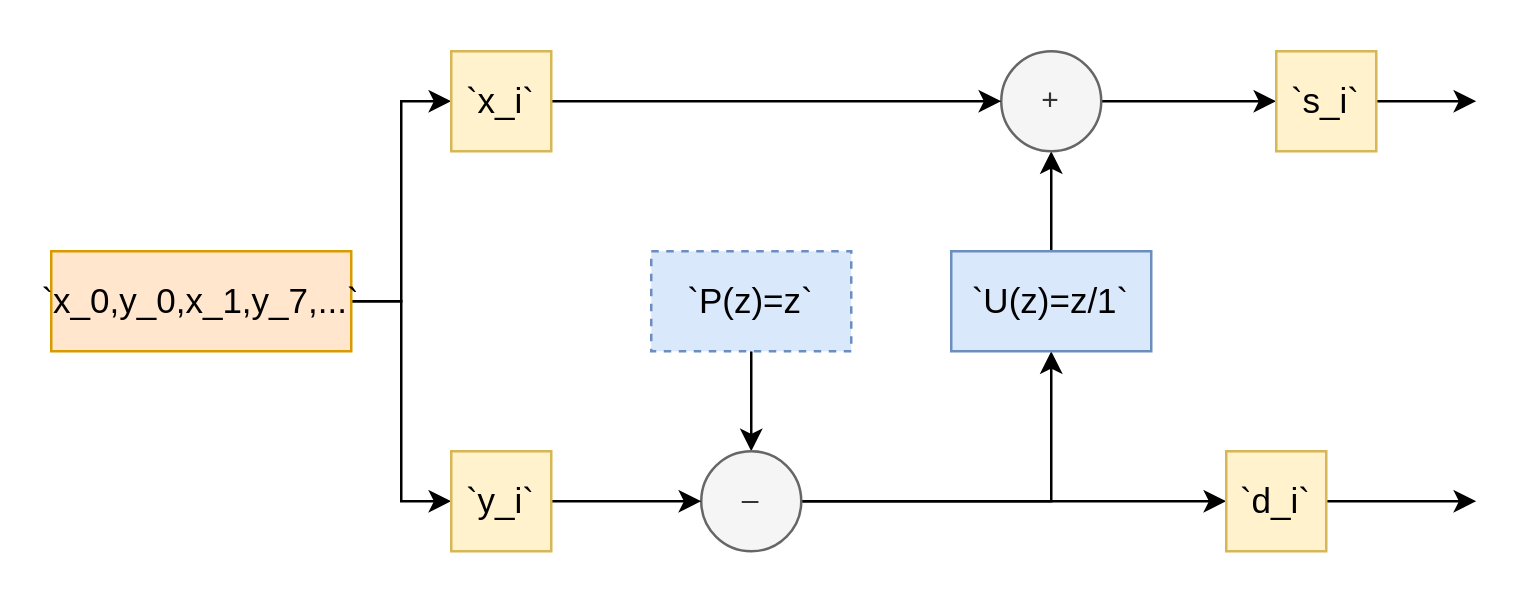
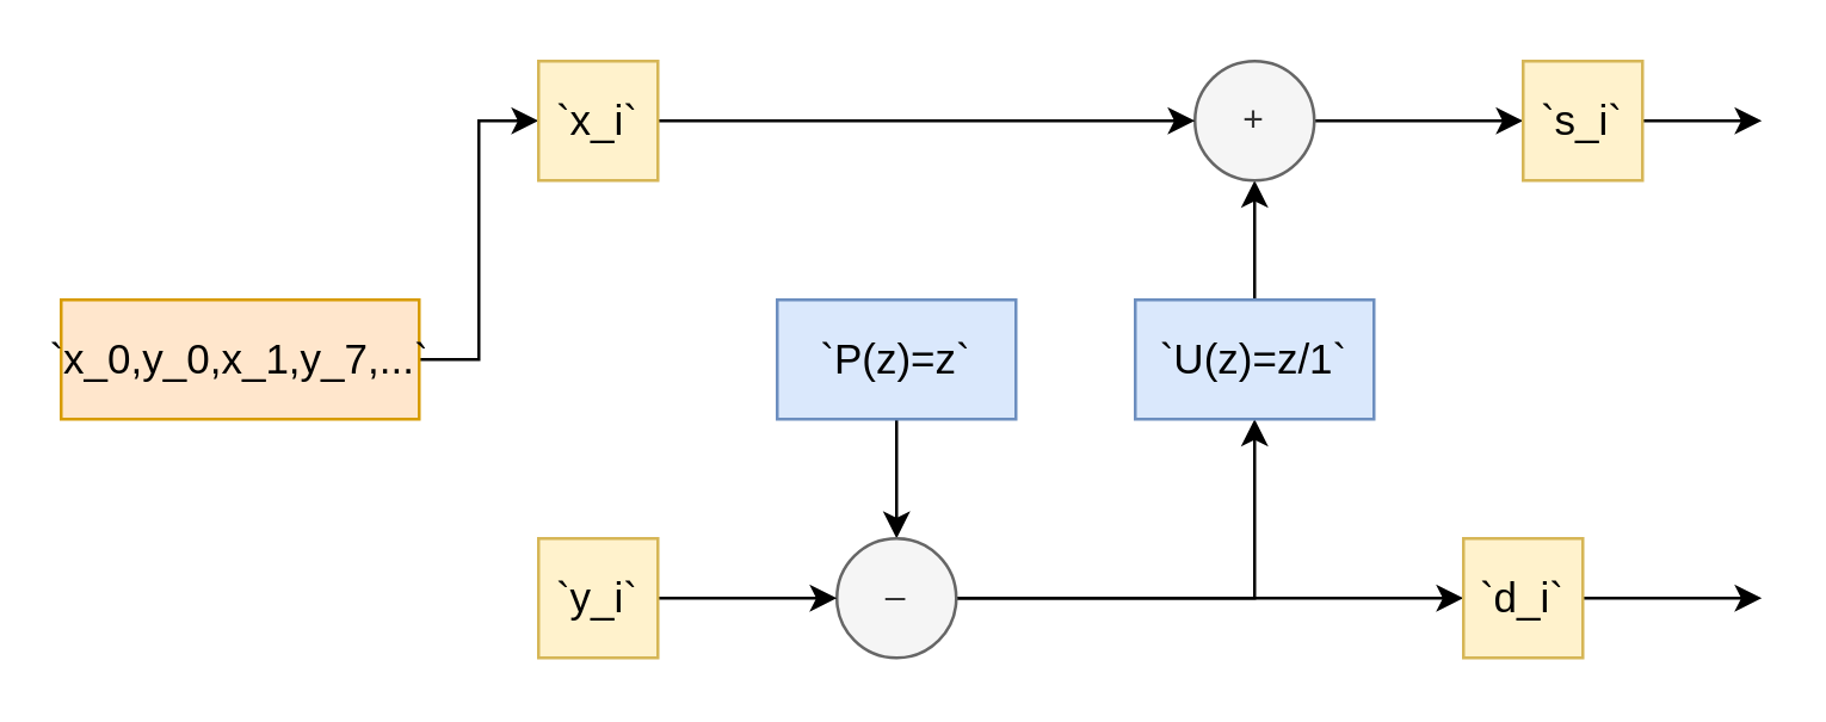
- <mxCell id="6" value="`P(z)=z`" style="rounded=0;whiteSpace=wrap;html=1;fillColor=#dae8fc;strokeColor=#6c8ebf;fontFamily=Helvetica;fontSize=14;dashed=1;" parent="1" vertex="1"><mxGeometry x="260" y="100" width="80" height="40" as="geometry" /></mxCell>
+ <mxCell id="6" value="`P(z)=z`" style="rounded=0;whiteSpace=wrap;html=1;fillColor=#dae8fc;strokeColor=#6c8ebf;fontFamily=Helvetica;fontSize=14;" parent="1" vertex="1"><mxGeometry x="260" y="100" width="80" height="40" as="geometry" /></mxCell>
- <mxCell id="3" style="edgeStyle=orthogonalEdgeStyle;rounded=0;orthogonalLoop=1;jettySize=auto;html=1;exitX=1;exitY=0.5;exitDx=0;exitDy=0;entryX=0;entryY=0.5;entryDx=0;entryDy=0;" edge="1" parent="1" source="4" target="21"><mxGeometry relative="1" as="geometry" /></mxCell>
